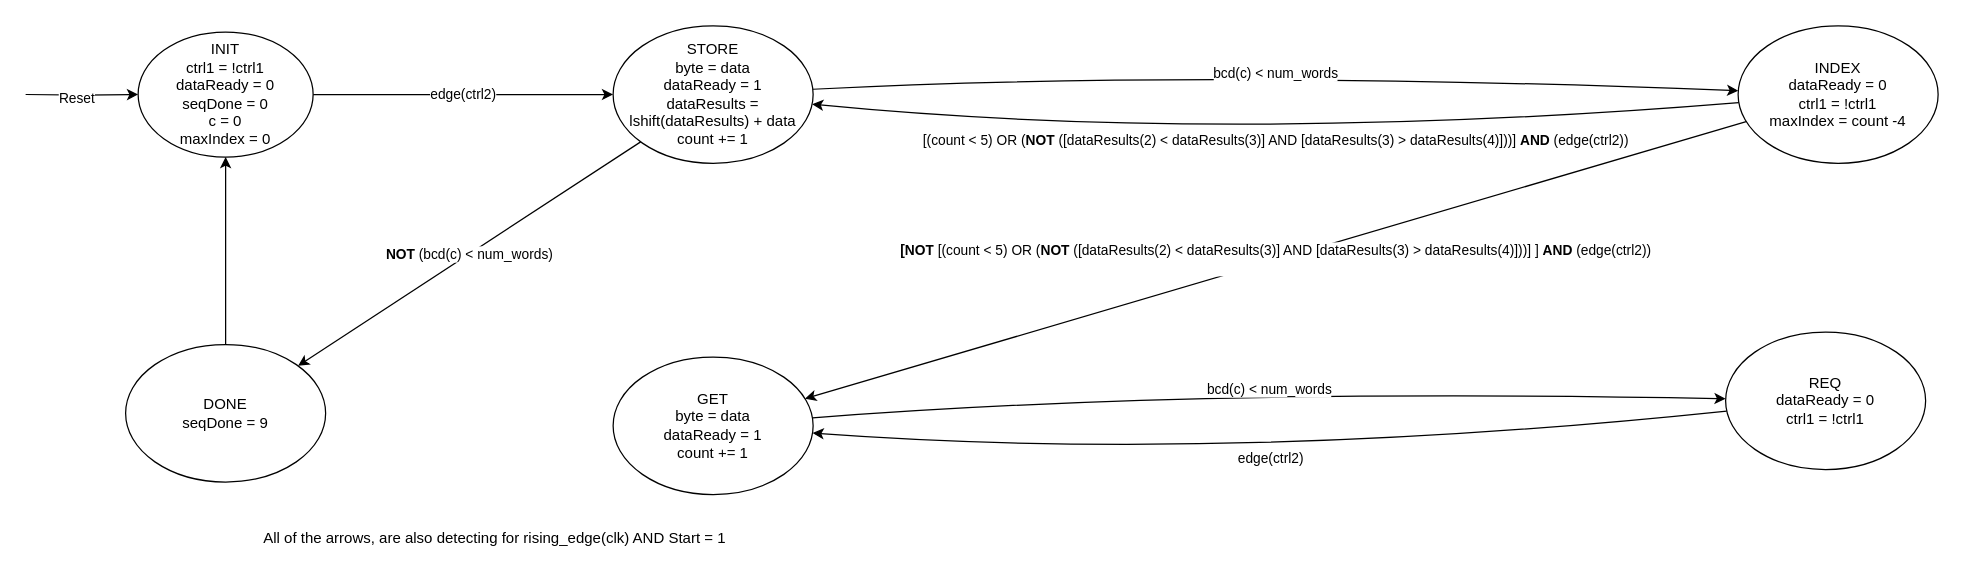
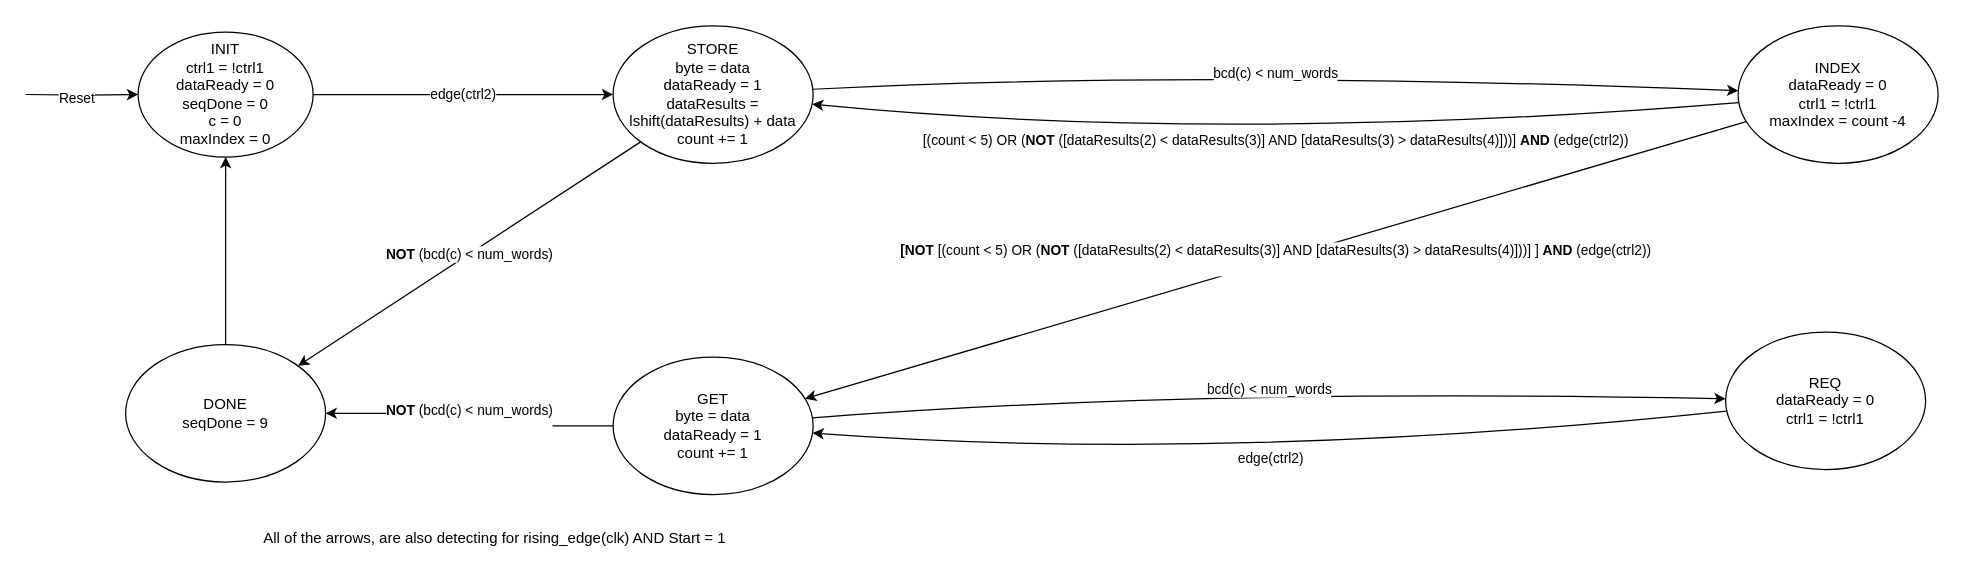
+ <mxCell id="8" value="&#10;&lt;span style=&quot;color: rgb(0, 0, 0); font-family: Helvetica; font-size: 11px; font-style: normal; font-variant-ligatures: normal; font-variant-caps: normal; font-weight: 700; letter-spacing: normal; orphans: 2; text-align: center; text-indent: 0px; text-transform: none; widows: 2; word-spacing: 0px; -webkit-text-stroke-width: 0px; white-space: nowrap; background-color: rgb(255, 255, 255); text-decoration-thickness: initial; text-decoration-style: initial; text-decoration-color: initial; display: inline !important; float: none;&quot;&gt;NOT&lt;span&gt;&amp;nbsp;&lt;/span&gt;&lt;/span&gt;&lt;span style=&quot;color: rgb(0, 0, 0); font-family: Helvetica; font-size: 11px; font-style: normal; font-variant-ligatures: normal; font-variant-caps: normal; letter-spacing: normal; orphans: 2; text-align: center; text-indent: 0px; text-transform: none; widows: 2; word-spacing: 0px; -webkit-text-stroke-width: 0px; white-space: nowrap; text-decoration-thickness: initial; text-decoration-style: initial; text-decoration-color: initial; font-weight: normal;&quot;&gt;(&lt;/span&gt;&lt;span style=&quot;color: rgb(0, 0, 0); font-family: Helvetica; font-size: 11px; font-style: normal; font-variant-ligatures: normal; font-variant-caps: normal; letter-spacing: normal; orphans: 2; text-align: center; text-indent: 0px; text-transform: none; widows: 2; word-spacing: 0px; -webkit-text-stroke-width: 0px; white-space: nowrap; text-decoration-thickness: initial; text-decoration-style: initial; text-decoration-color: initial; font-weight: 400;&quot;&gt;bcd(c) &amp;lt; num_words)&lt;/span&gt;&#10;&#10;" style="edgeStyle=orthogonalEdgeStyle;rounded=0;orthogonalLoop=1;jettySize=auto;html=1;" parent="1" source="9" target="16" edge="1"><mxGeometry relative="1" as="geometry" /></mxCell>
